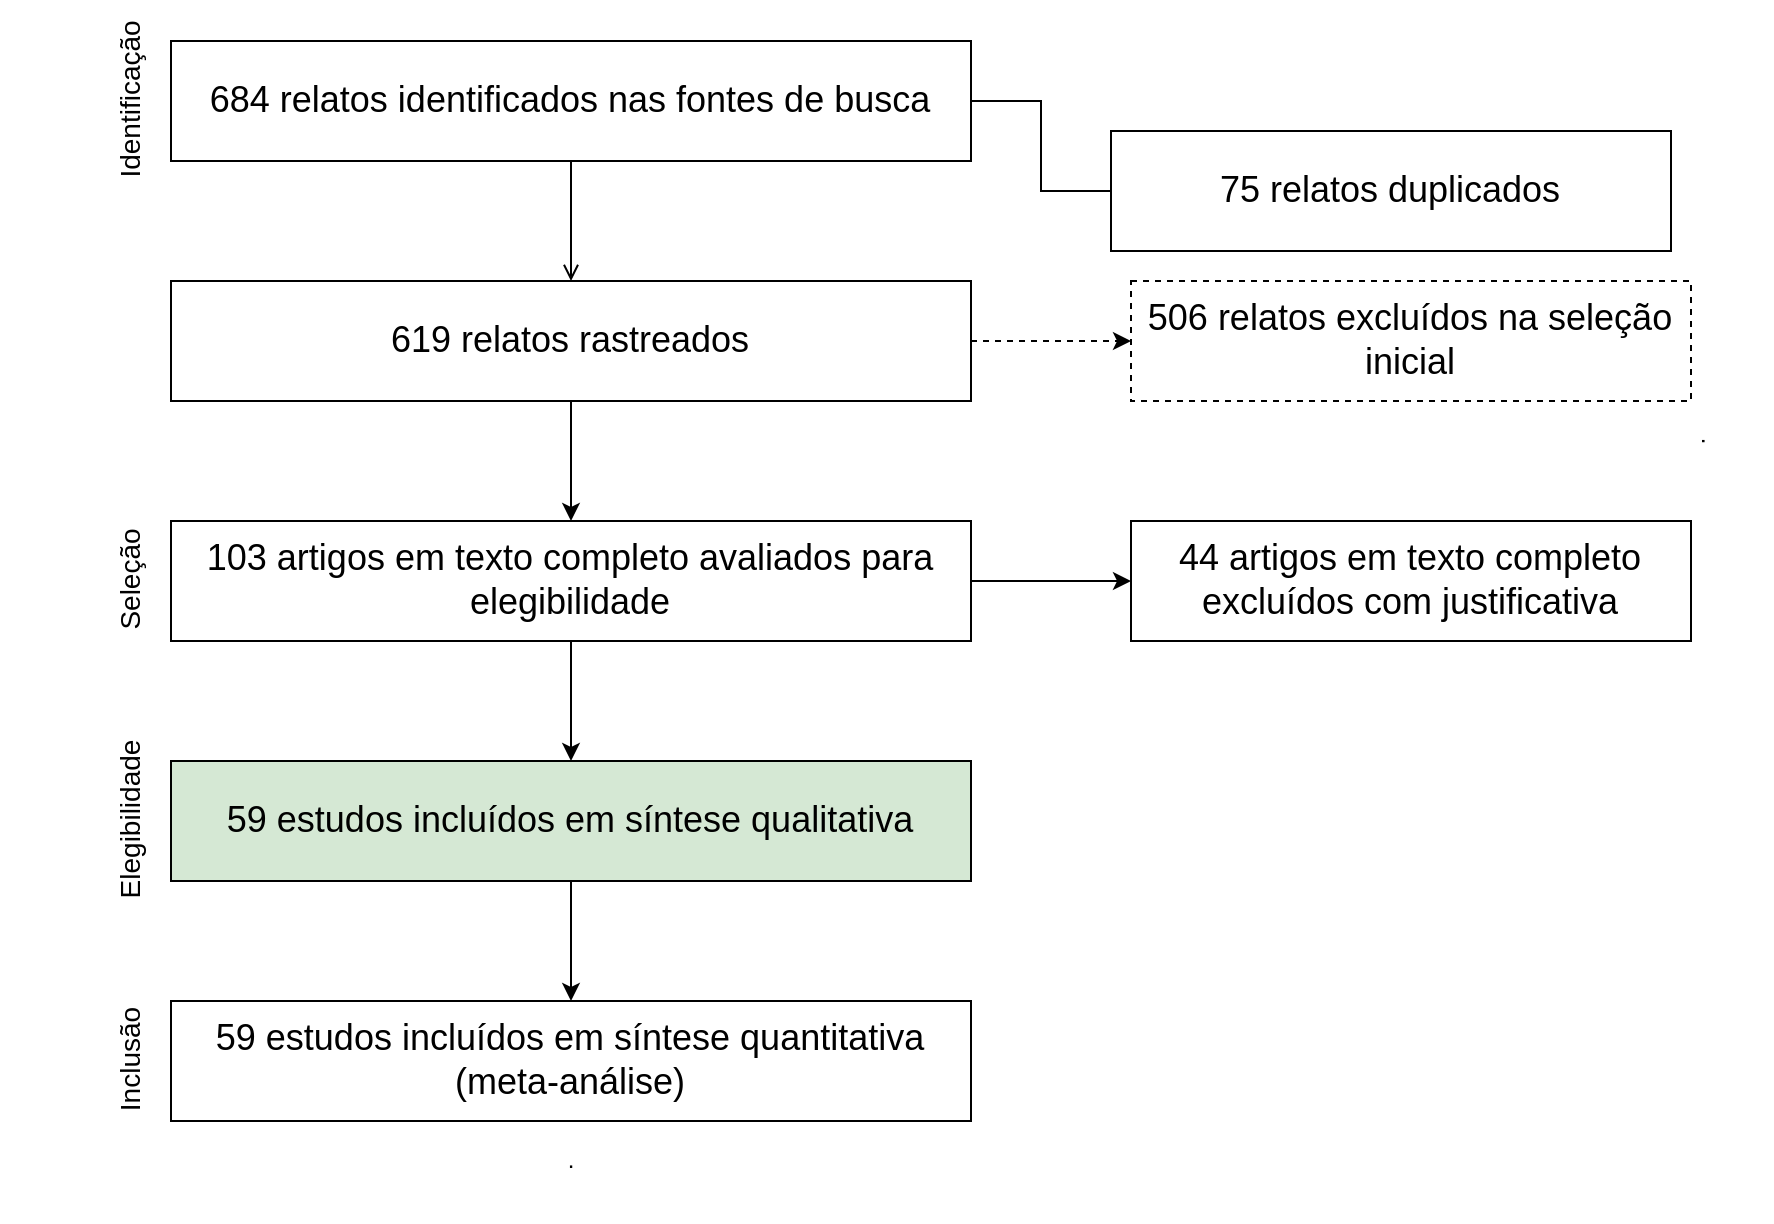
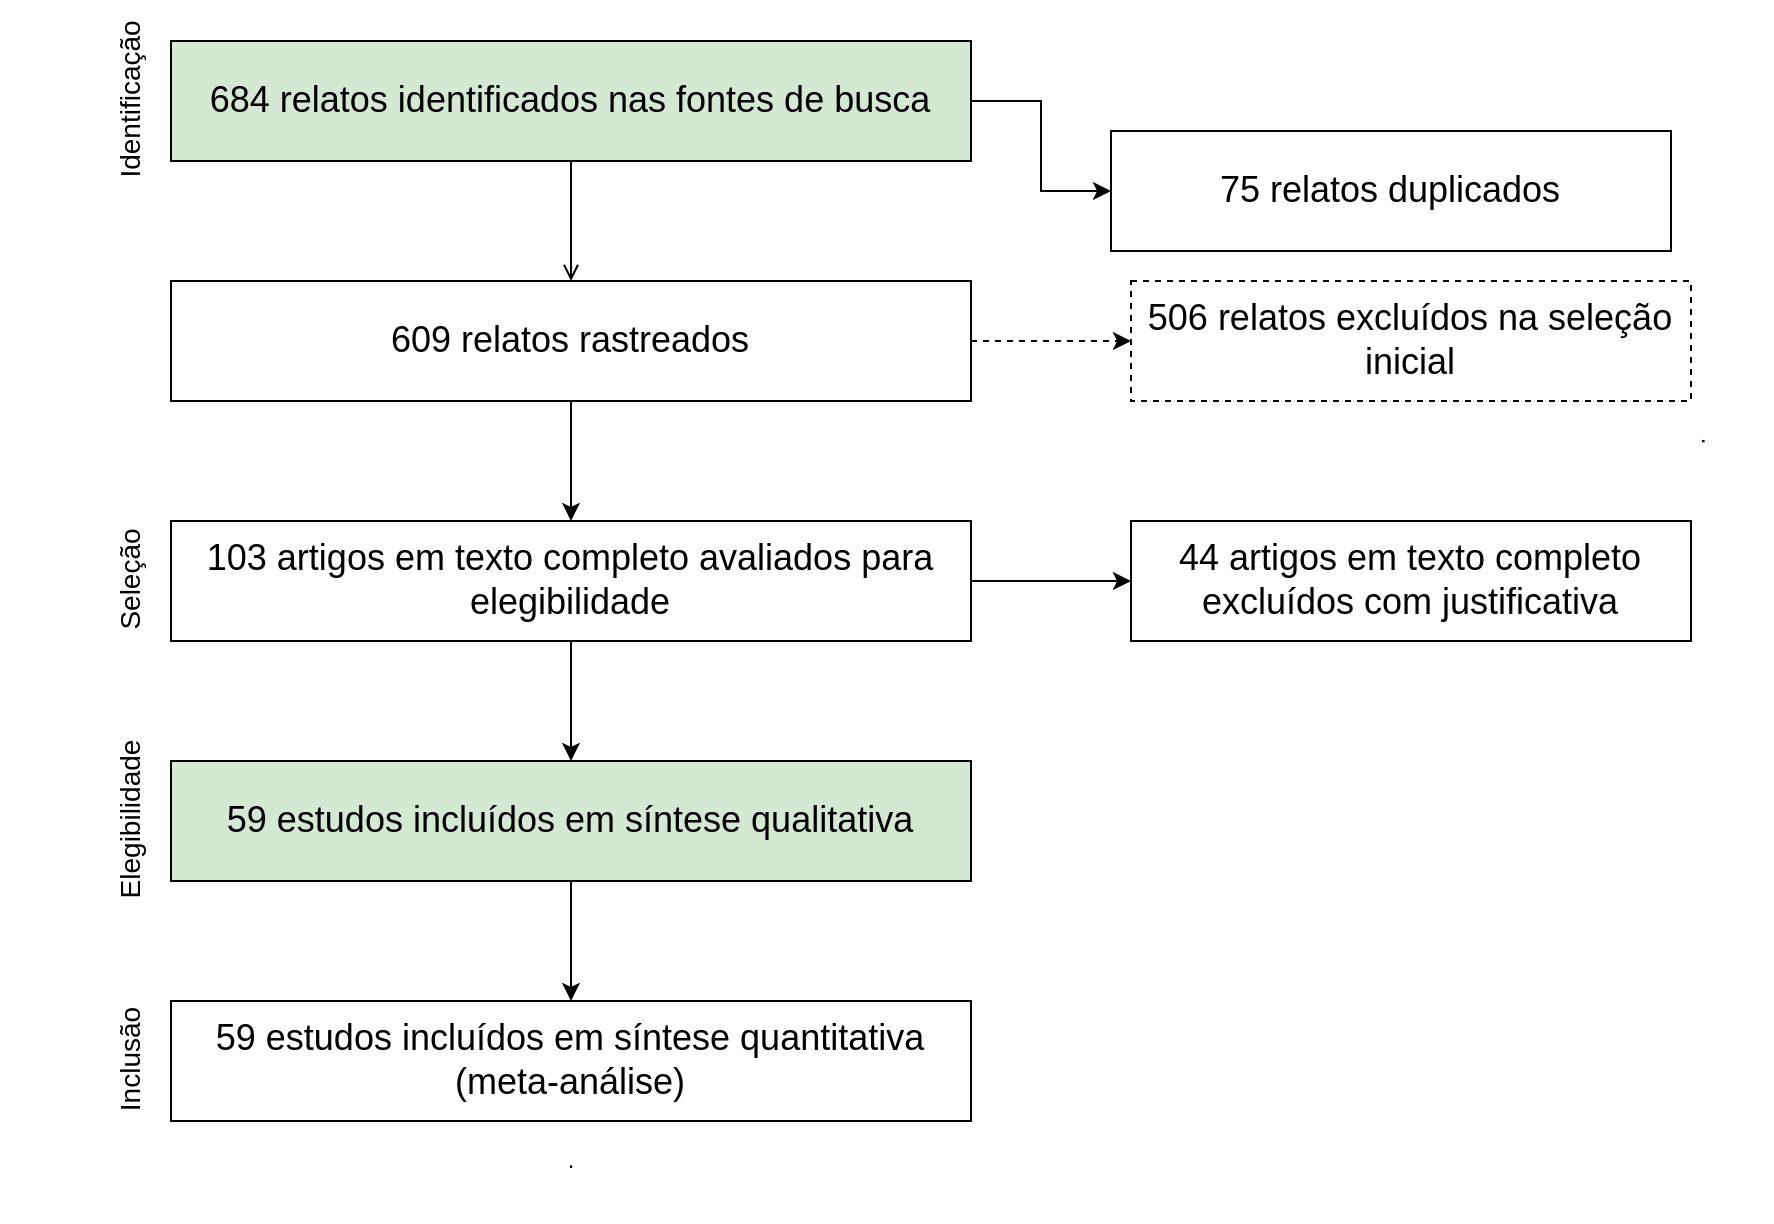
- <mxCell id="4" value="&lt;font style=&quot;font-size: 18px&quot;&gt;684 relatos identificados nas fontes de busca &lt;/font&gt;" style="rounded=0;whiteSpace=wrap;html=1;" vertex="1" parent="1"><mxGeometry x="85" y="20" width="400" height="60" as="geometry" /></mxCell>
+ <mxCell id="4" value="&lt;font style=&quot;font-size: 18px&quot;&gt;684 relatos identificados nas fontes de busca &lt;/font&gt;" style="rounded=0;whiteSpace=wrap;html=1;fillColor=#d5e8d4;" vertex="1" parent="1"><mxGeometry x="85" y="20" width="400" height="60" as="geometry" /></mxCell>
- <mxCell id="2" value="" style="edgeStyle=orthogonalEdgeStyle;rounded=0;orthogonalLoop=1;jettySize=auto;html=1;fontFamily=Helvetica;endArrow=none;" edge="1" parent="1" source="4" target="21"><mxGeometry relative="1" as="geometry" /></mxCell>
+ <mxCell id="2" value="" style="edgeStyle=orthogonalEdgeStyle;rounded=0;orthogonalLoop=1;jettySize=auto;html=1;fontFamily=Helvetica;" edge="1" parent="1" source="4" target="21"><mxGeometry relative="1" as="geometry" /></mxCell>
- <mxCell id="9" value="&lt;font style=&quot;font-size: 18px&quot;&gt;619 relatos rastreados&lt;/font&gt;" style="whiteSpace=wrap;html=1;rounded=0;" vertex="1" parent="1"><mxGeometry x="85" y="140" width="400" height="60" as="geometry" /></mxCell>
+ <mxCell id="9" value="&lt;font style=&quot;font-size: 18px&quot;&gt;609 relatos rastreados&lt;/font&gt;" style="whiteSpace=wrap;html=1;rounded=0;" vertex="1" parent="1"><mxGeometry x="85" y="140" width="400" height="60" as="geometry" /></mxCell>
